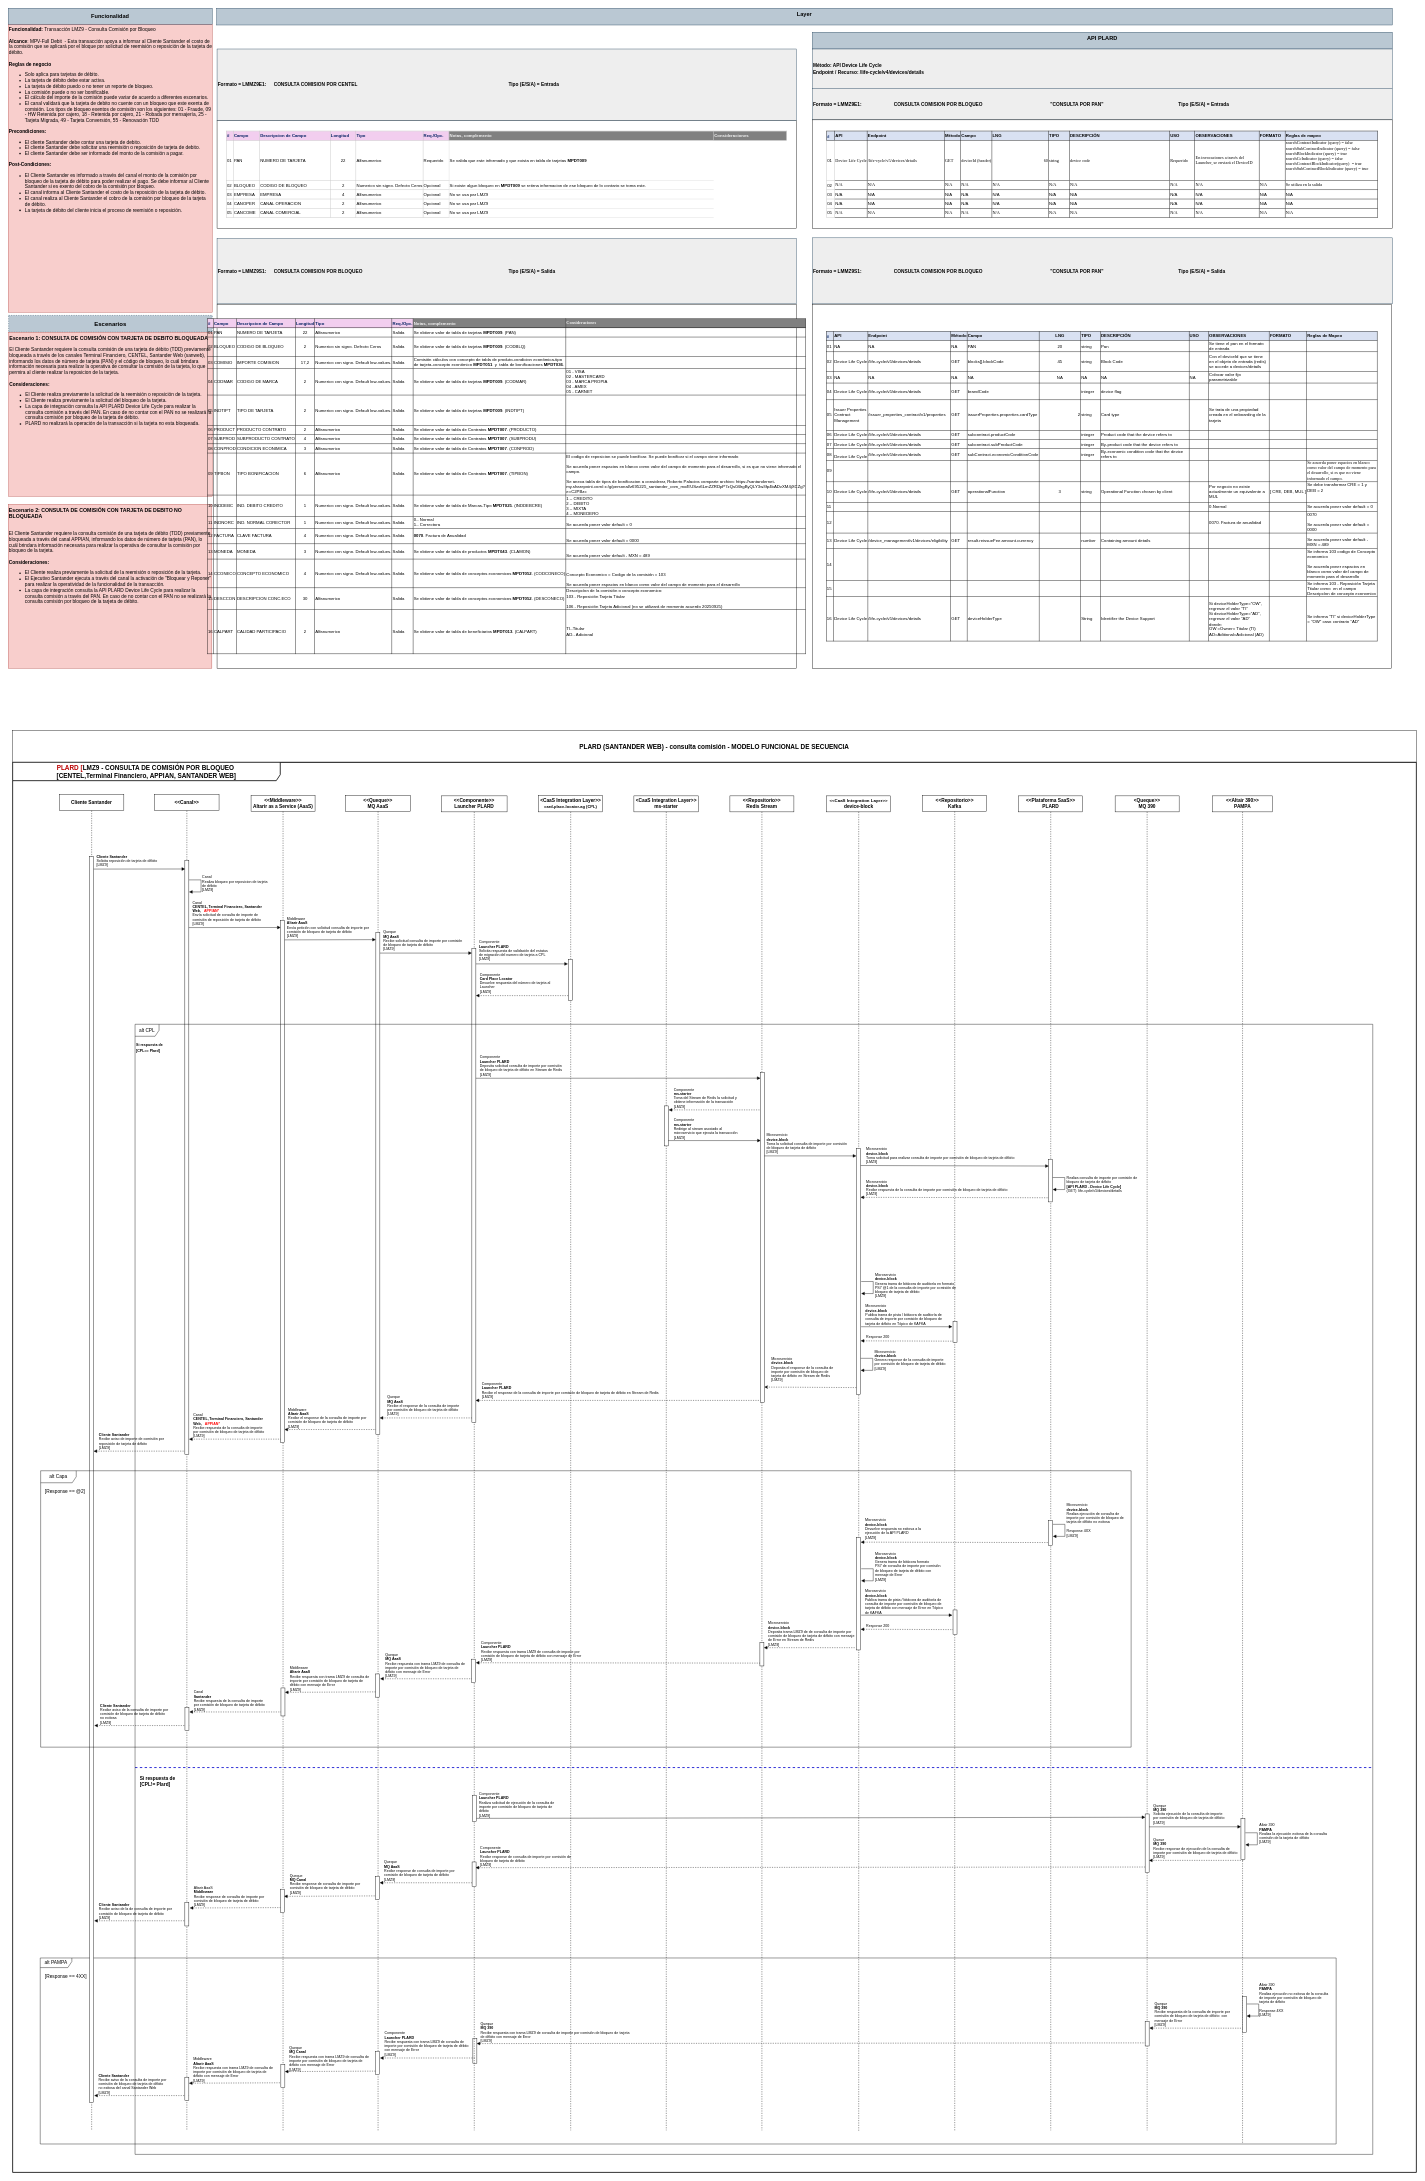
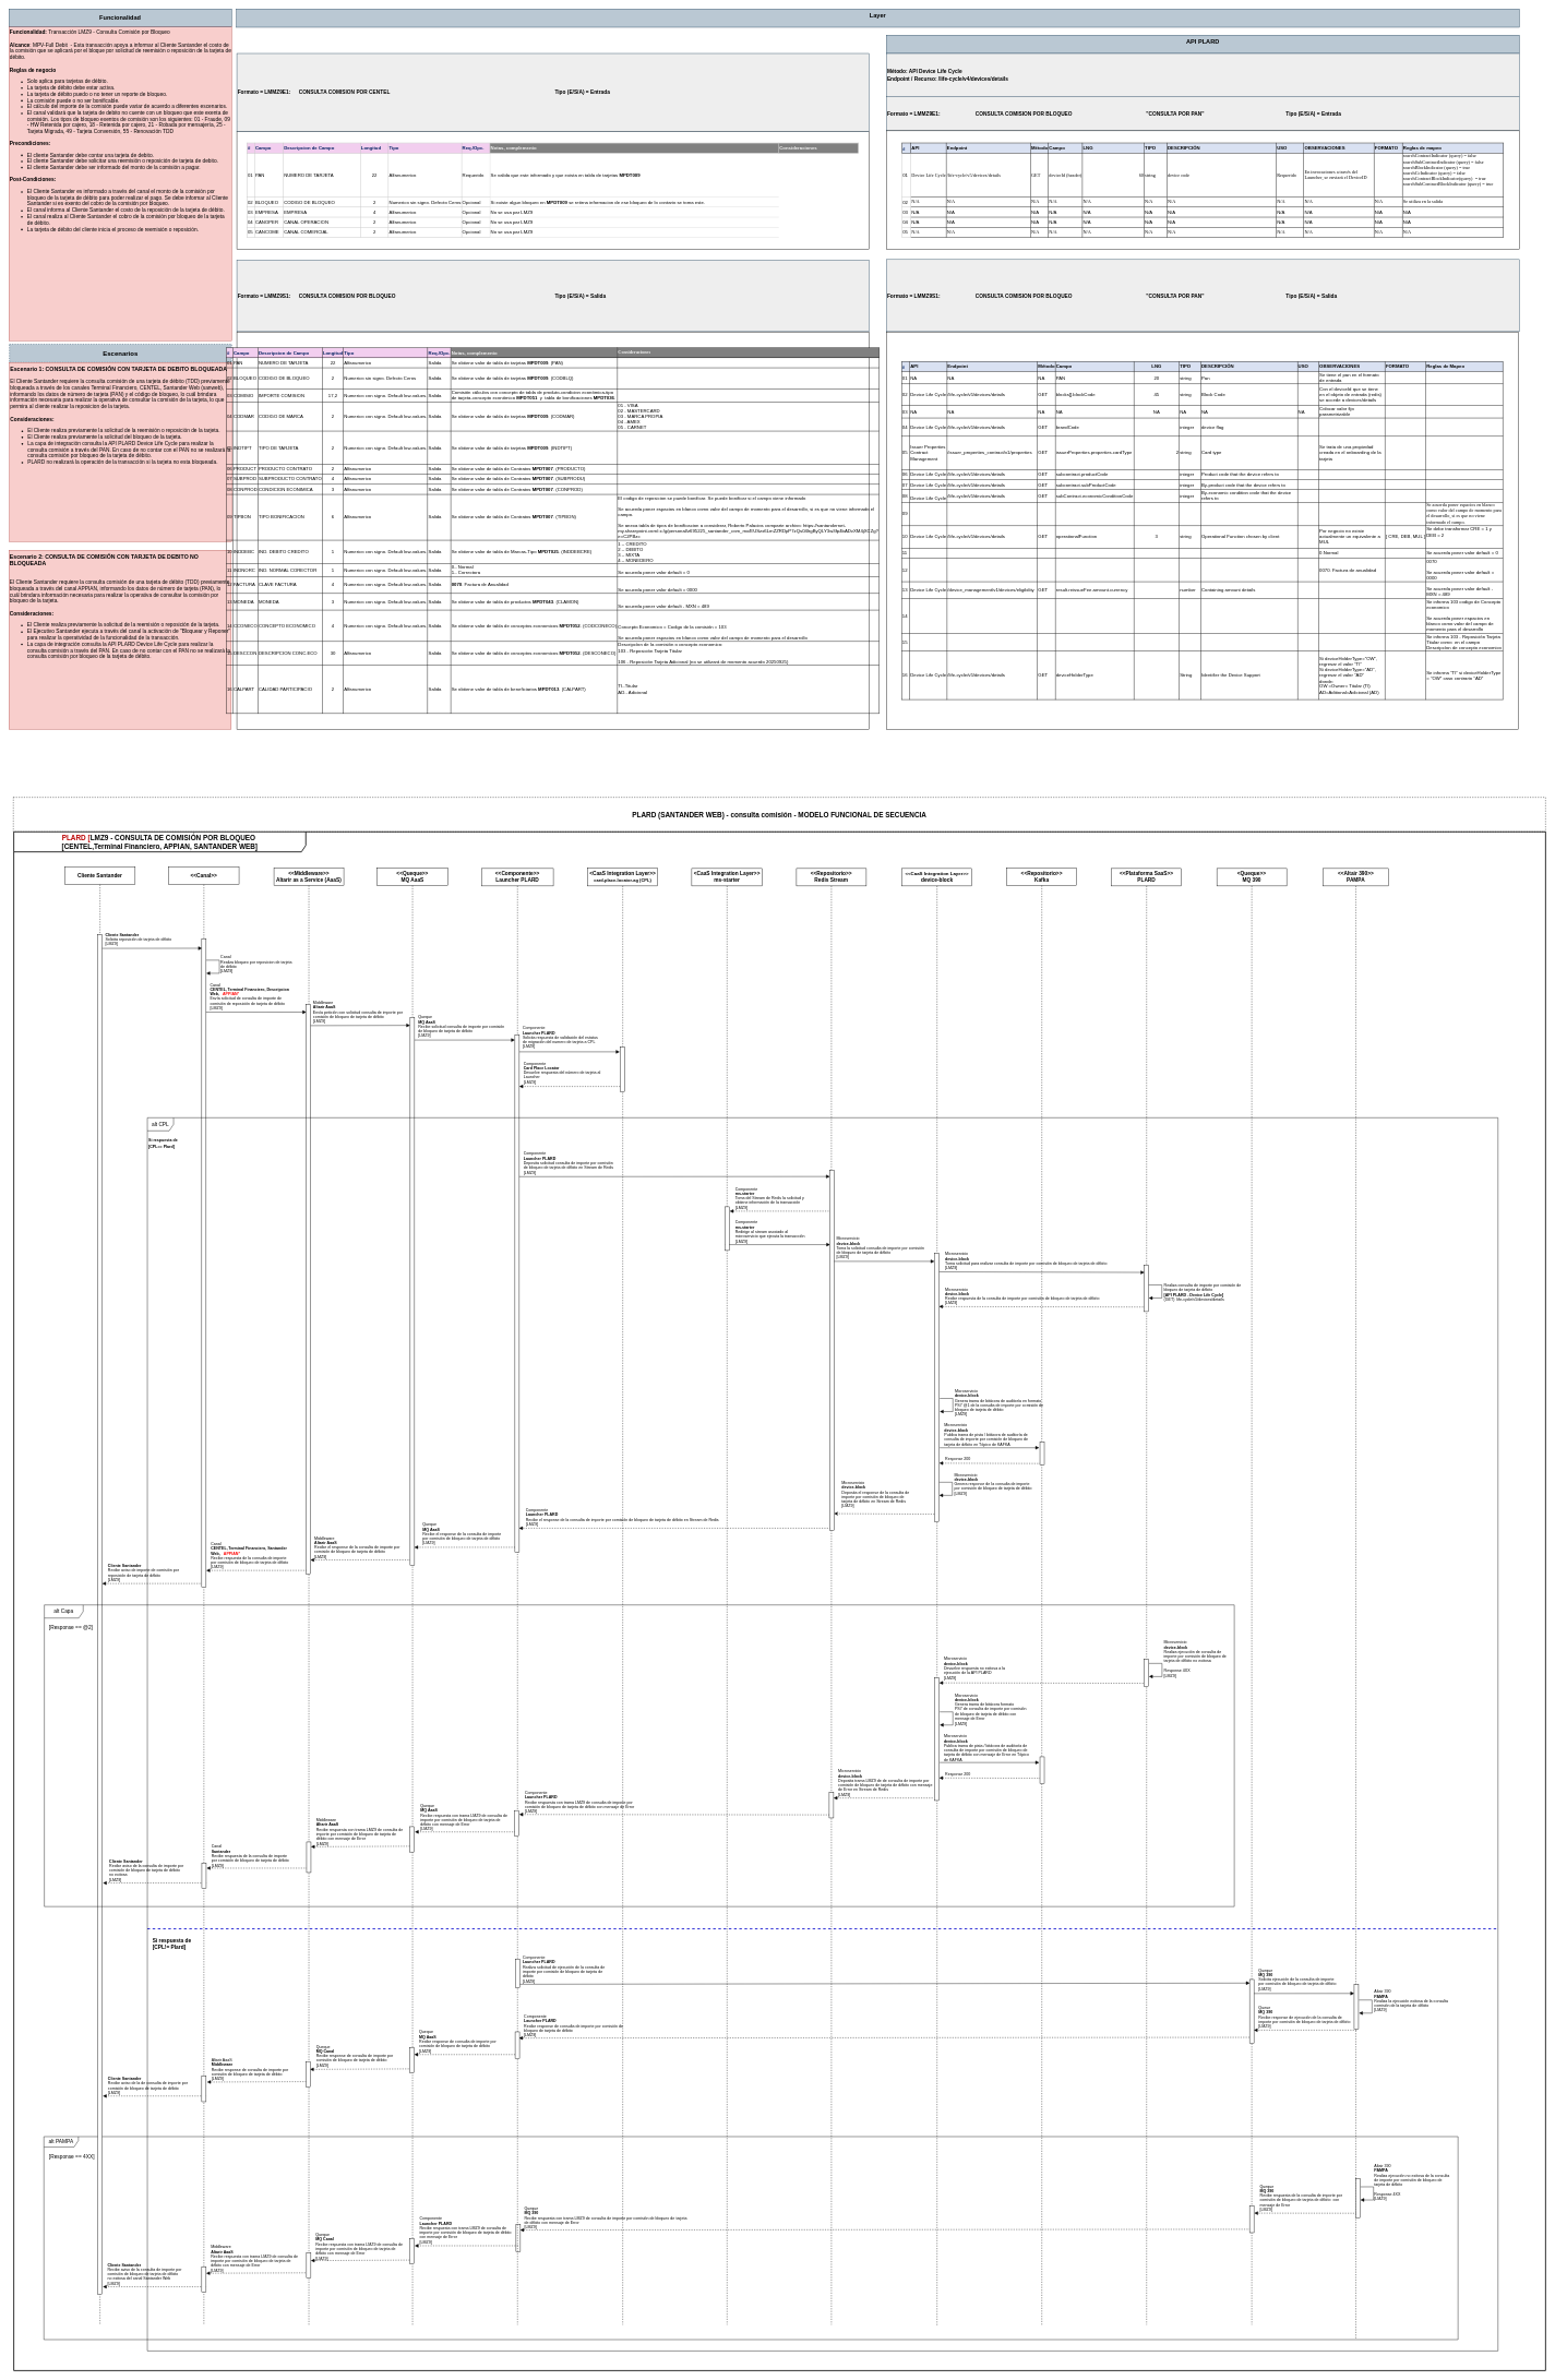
- <mxCell id="11" value="&lt;font&gt;&lt;span style=&quot;color: light-dark(rgb(0, 0, 0), rgb(0, 0, 0)); text-align: left;&quot;&gt;PLARD (SANTANDER WEB) -&amp;nbsp;&lt;/span&gt;&lt;font style=&quot;color: rgb(0, 0, 0);&quot;&gt;consulta comisión -&amp;nbsp;&lt;/font&gt;&lt;/font&gt;&lt;span style=&quot;text-align: left;&quot;&gt;MODELO FUNCIONAL DE SECUENCIA&lt;/span&gt;" style="rounded=0;whiteSpace=wrap;html=1;align=center;fontSize=16;fontStyle=1" parent="1" vertex="1"><mxGeometry x="30" y="1826" width="3510" height="79" as="geometry" /></mxCell>
+ <mxCell id="11" value="&lt;font&gt;&lt;span style=&quot;color: light-dark(rgb(0, 0, 0), rgb(0, 0, 0)); text-align: left;&quot;&gt;PLARD (SANTANDER WEB) -&amp;nbsp;&lt;/span&gt;&lt;font style=&quot;color: rgb(0, 0, 0);&quot;&gt;consulta comisión -&amp;nbsp;&lt;/font&gt;&lt;/font&gt;&lt;span style=&quot;text-align: left;&quot;&gt;MODELO FUNCIONAL DE SECUENCIA&lt;/span&gt;" style="rounded=0;whiteSpace=wrap;html=1;align=center;fontSize=16;fontStyle=1;dashed=1;" parent="1" vertex="1"><mxGeometry x="30" y="1826" width="3510" height="79" as="geometry" /></mxCell>
- <mxCell id="82" value="&lt;div&gt;Canal&lt;/div&gt;&lt;div&gt;&lt;div&gt;&lt;b&gt;CENTEL,&lt;span style=&quot;white-space: pre;&quot;&gt;&#09;&lt;/span&gt;Terminal Financiero,&amp;nbsp;&lt;/b&gt;&lt;b style=&quot;background-color: transparent; color: light-dark(rgb(0, 0, 0), rgb(255, 255, 255));&quot;&gt;Santander Web,&amp;nbsp; &amp;nbsp;&lt;/b&gt;&lt;b style=&quot;background-color: transparent;&quot;&gt;&lt;font style=&quot;color: light-dark(rgb(255, 0, 0), rgb(255, 255, 255));&quot;&gt;APPIAN*&lt;/font&gt;&lt;/b&gt;&lt;/div&gt;&lt;div&gt;&lt;div&gt;&lt;/div&gt;&lt;/div&gt;&lt;/div&gt;&lt;div&gt;&lt;div&gt;&lt;span style=&quot;background-color: transparent; color: light-dark(rgb(0, 0, 0), rgb(255, 255, 255));&quot;&gt;Envía&lt;/span&gt;&lt;span style=&quot;background-color: transparent; color: light-dark(rgb(0, 0, 0), rgb(255, 255, 255));&quot;&gt;&amp;nbsp;solicitud de&amp;nbsp;&lt;/span&gt;&lt;span style=&quot;background-color: transparent;&quot;&gt;consulta de importe de comisión de reposición de tarjeta de débito&lt;/span&gt;&lt;/div&gt;&lt;div&gt;[LMZ9]&lt;/div&gt;&lt;/div&gt;" style="text;html=1;align=left;verticalAlign=top;whiteSpace=wrap;rounded=0;fontSize=9;" parent="12" vertex="1"><mxGeometry x="448" y="339" width="200" height="41" as="geometry" /></mxCell>
+ <mxCell id="82" value="&lt;div&gt;Canal&lt;/div&gt;&lt;div&gt;&lt;div&gt;&lt;b&gt;CENTEL,&lt;span style=&quot;white-space: pre;&quot;&gt;&#09;&lt;/span&gt;Terminal Financiero,&amp;nbsp;&lt;/b&gt;&lt;b style=&quot;background-color: transparent; color: light-dark(rgb(0, 0, 0), rgb(255, 255, 255));&quot;&gt;Descripcion Web,&amp;nbsp; &amp;nbsp;&lt;/b&gt;&lt;b style=&quot;background-color: transparent;&quot;&gt;&lt;font style=&quot;color: light-dark(rgb(255, 0, 0), rgb(255, 255, 255));&quot;&gt;APPIAN*&lt;/font&gt;&lt;/b&gt;&lt;/div&gt;&lt;div&gt;&lt;div&gt;&lt;/div&gt;&lt;/div&gt;&lt;/div&gt;&lt;div&gt;&lt;div&gt;&lt;span style=&quot;background-color: transparent; color: light-dark(rgb(0, 0, 0), rgb(255, 255, 255));&quot;&gt;Envía&lt;/span&gt;&lt;span style=&quot;background-color: transparent; color: light-dark(rgb(0, 0, 0), rgb(255, 255, 255));&quot;&gt;&amp;nbsp;solicitud de&amp;nbsp;&lt;/span&gt;&lt;span style=&quot;background-color: transparent;&quot;&gt;consulta de importe de comisión de reposición de tarjeta de débito&lt;/span&gt;&lt;/div&gt;&lt;div&gt;[LMZ9]&lt;/div&gt;&lt;/div&gt;" style="text;html=1;align=left;verticalAlign=top;whiteSpace=wrap;rounded=0;fontSize=9;" parent="12" vertex="1"><mxGeometry x="448" y="339" width="200" height="41" as="geometry" /></mxCell>
